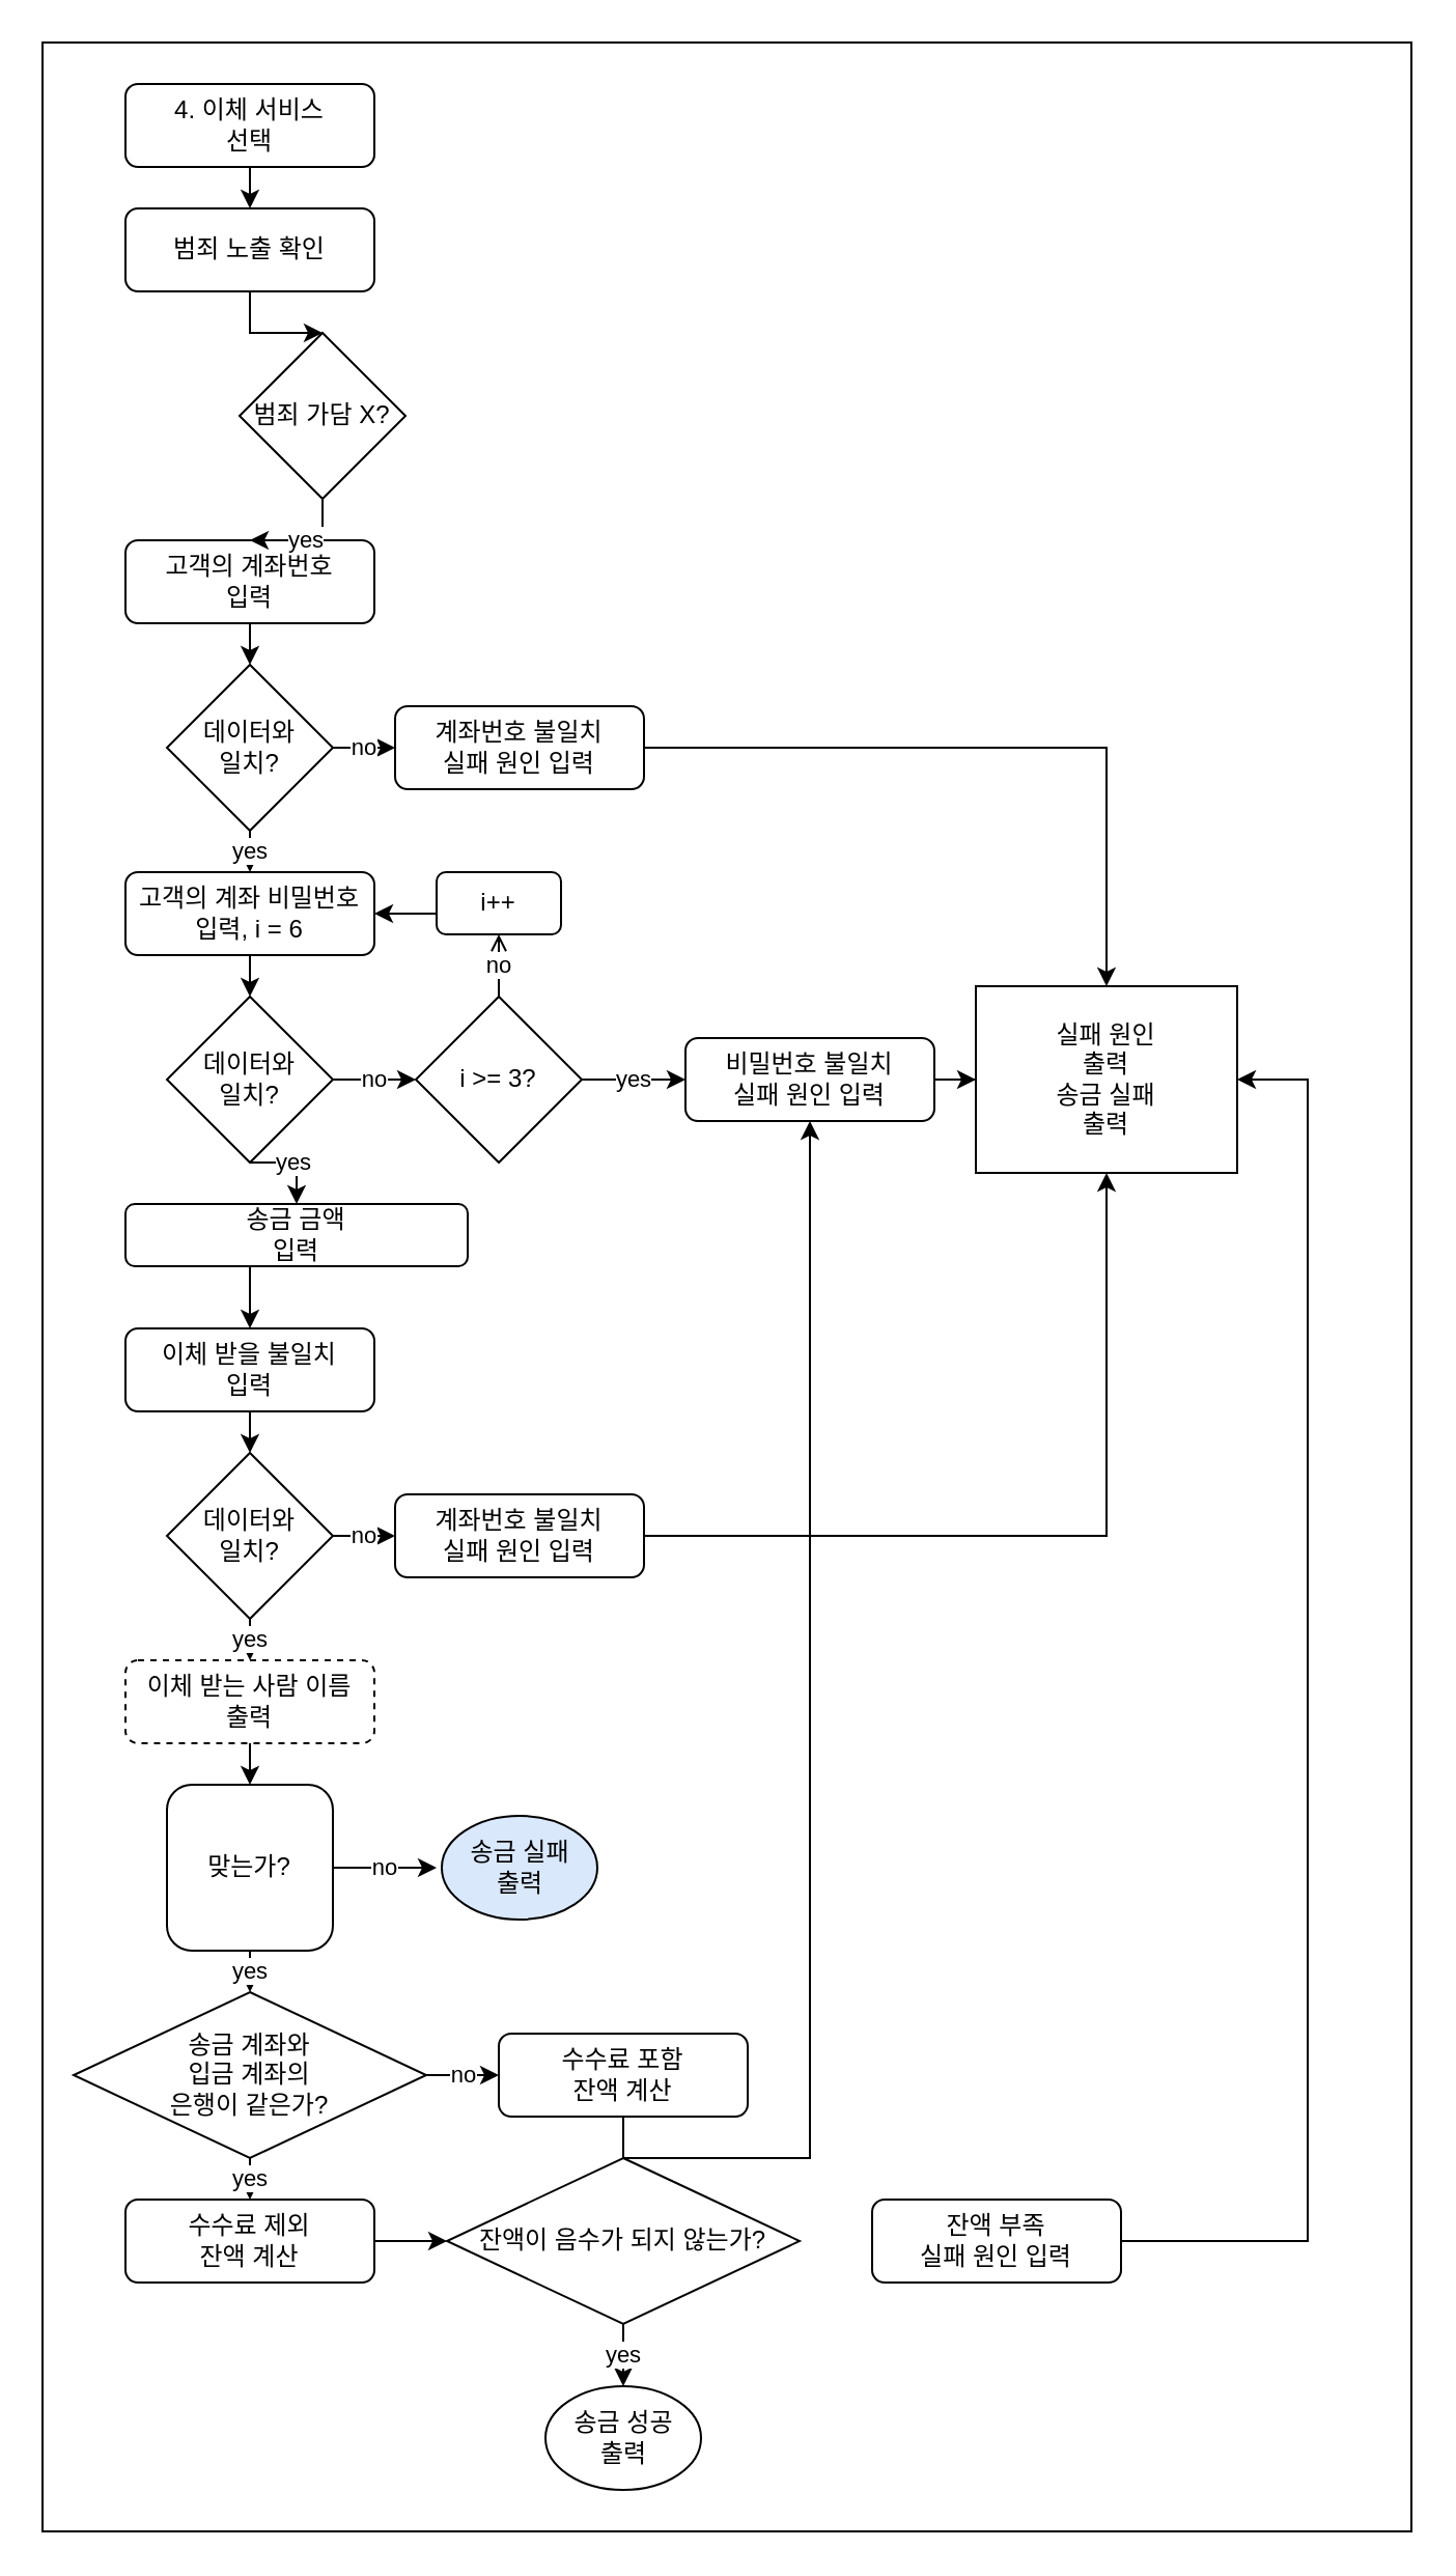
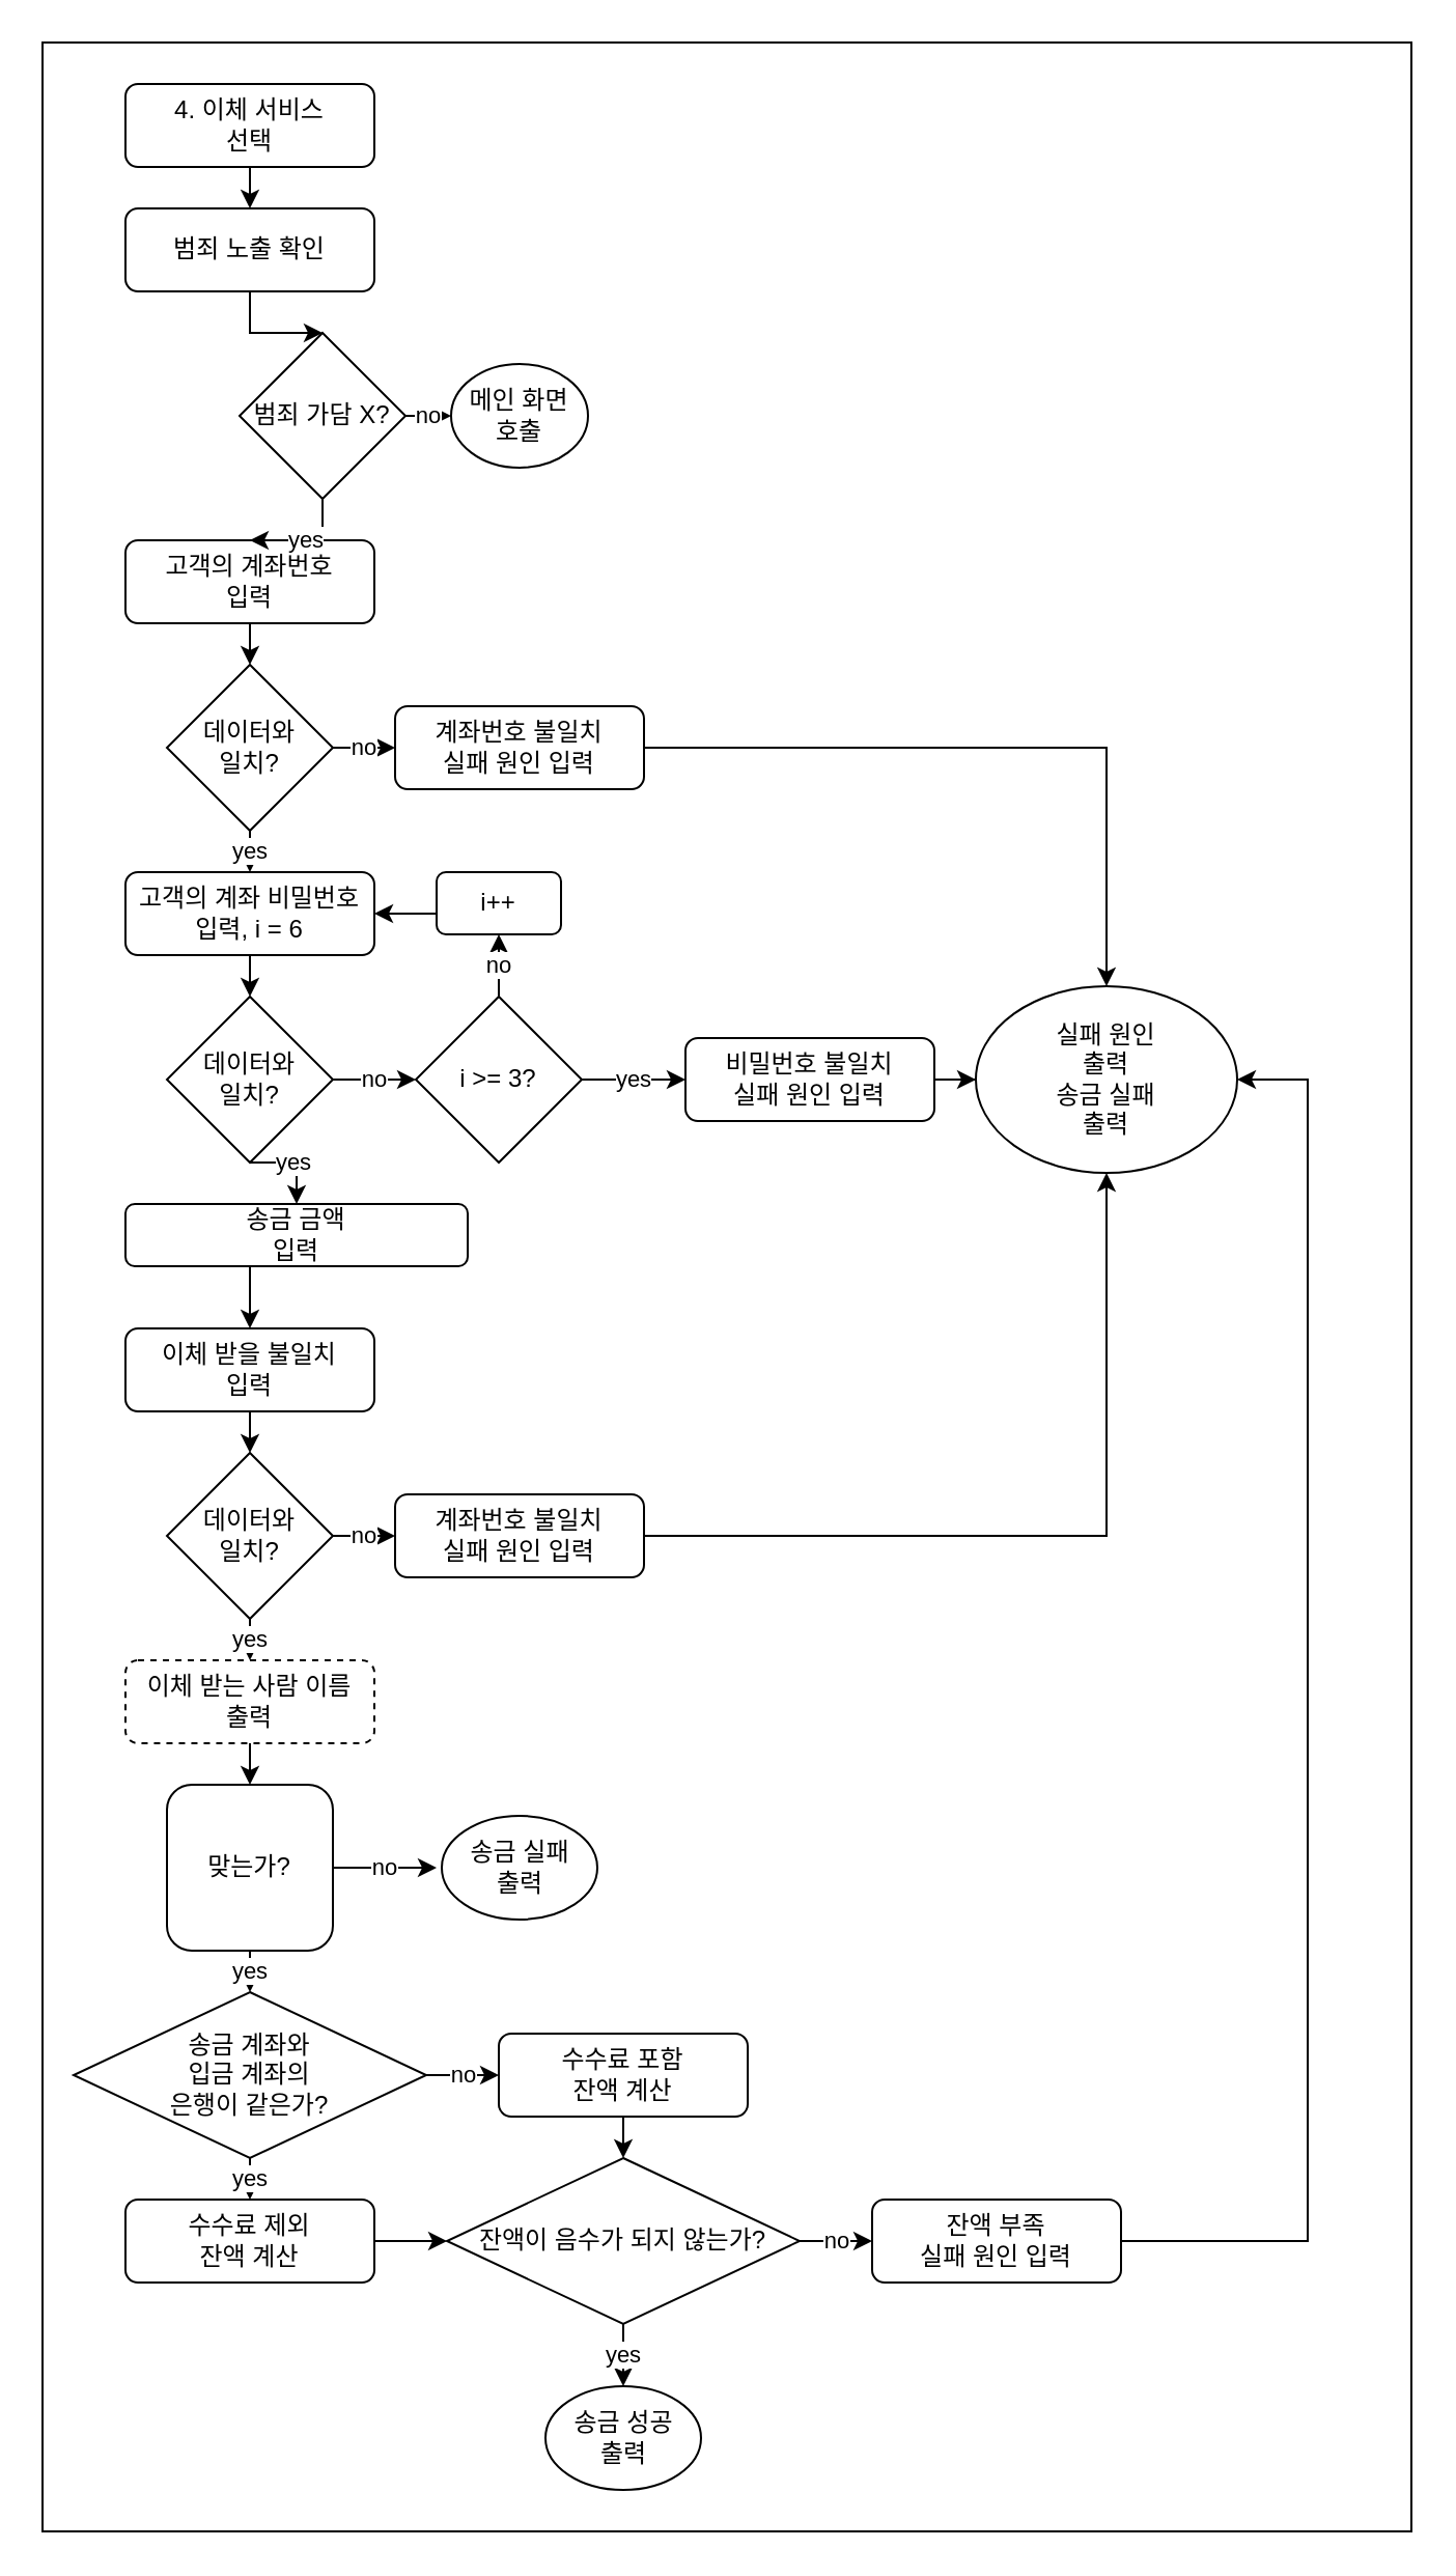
+ <mxCell id="25" value="no" style="edgeStyle=orthogonalEdgeStyle;rounded=0;orthogonalLoop=1;jettySize=auto;html=1;exitX=1;exitY=0.5;exitDx=0;exitDy=0;entryX=0;entryY=0.5;entryDx=0;entryDy=0;" parent="1" source="26" target="51" edge="1"><mxGeometry relative="1" as="geometry"><mxPoint x="190" y="200" as="targetPoint" /></mxGeometry></mxCell>
+ <mxCell id="51" value="메인 화면&lt;br&gt;호출" style="ellipse;whiteSpace=wrap;html=1;" parent="1" vertex="1"><mxGeometry x="217" y="175" width="66" height="50" as="geometry" /></mxCell>
- <mxCell id="55" value="no" style="edgeStyle=orthogonalEdgeStyle;rounded=0;orthogonalLoop=1;jettySize=auto;html=1;exitX=0.5;exitY=0;exitDx=0;exitDy=0;entryX=0.5;entryY=1;entryDx=0;entryDy=0;endArrow=open;" edge="1" parent="1" source="56" target="58"><mxGeometry relative="1" as="geometry" /></mxCell>
+ <mxCell id="55" value="no" style="edgeStyle=orthogonalEdgeStyle;rounded=0;orthogonalLoop=1;jettySize=auto;html=1;exitX=0.5;exitY=0;exitDx=0;exitDy=0;entryX=0.5;entryY=1;entryDx=0;entryDy=0;" edge="1" parent="1" source="56" target="58"><mxGeometry relative="1" as="geometry" /></mxCell>
- <mxCell id="50" value="실패 원인&lt;br&gt;출력&lt;br&gt;송금 실패&lt;br&gt;출력" style="whiteSpace=wrap;html=1;rounded=0;" parent="1" vertex="1"><mxGeometry x="470" y="475" width="126" height="90" as="geometry" /></mxCell>
+ <mxCell id="50" value="실패 원인&lt;br&gt;출력&lt;br&gt;송금 실패&lt;br&gt;출력" style="ellipse;whiteSpace=wrap;html=1;" parent="1" vertex="1"><mxGeometry x="470" y="475" width="126" height="90" as="geometry" /></mxCell>
- <mxCell id="35" style="edgeStyle=orthogonalEdgeStyle;rounded=0;orthogonalLoop=1;jettySize=auto;html=1;exitX=0.5;exitY=1;exitDx=0;exitDy=0;" parent="1" source="36" target="45" edge="1"><mxGeometry relative="1" as="geometry" /></mxCell>
+ <mxCell id="35" style="edgeStyle=orthogonalEdgeStyle;rounded=0;orthogonalLoop=1;jettySize=auto;html=1;exitX=0.5;exitY=1;exitDx=0;exitDy=0;entryX=0.5;entryY=0;entryDx=0;entryDy=0;" parent="1" source="36" target="41" edge="1"><mxGeometry relative="1" as="geometry" /></mxCell>
- <mxCell id="48" value="송금 실패&lt;br&gt;출력" style="ellipse;whiteSpace=wrap;html=1;fillColor=#dae8fc;" parent="1" vertex="1"><mxGeometry x="212.5" y="875" width="75" height="50" as="geometry" /></mxCell>
+ <mxCell id="48" value="송금 실패&lt;br&gt;출력" style="ellipse;whiteSpace=wrap;html=1;" parent="1" vertex="1"><mxGeometry x="212.5" y="875" width="75" height="50" as="geometry" /></mxCell>
+ <mxCell id="40" value="no" style="edgeStyle=orthogonalEdgeStyle;rounded=0;orthogonalLoop=1;jettySize=auto;html=1;exitX=1;exitY=0.5;exitDx=0;exitDy=0;entryX=0;entryY=0.5;entryDx=0;entryDy=0;" parent="1" source="41" target="53" edge="1"><mxGeometry relative="1" as="geometry" /></mxCell>
